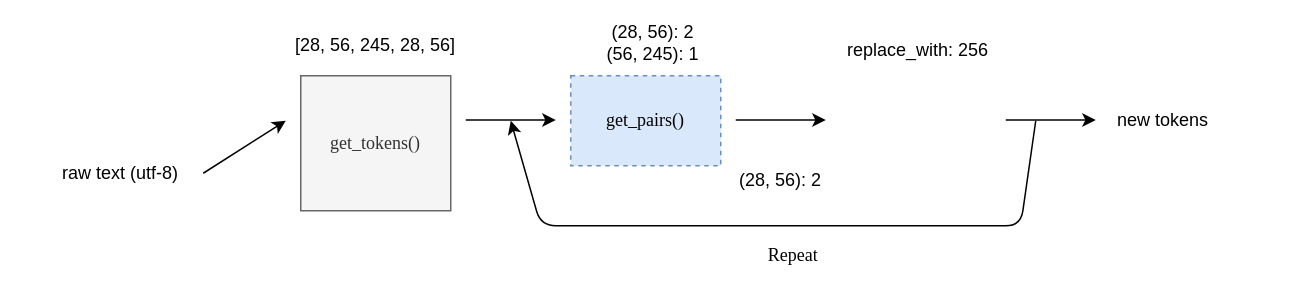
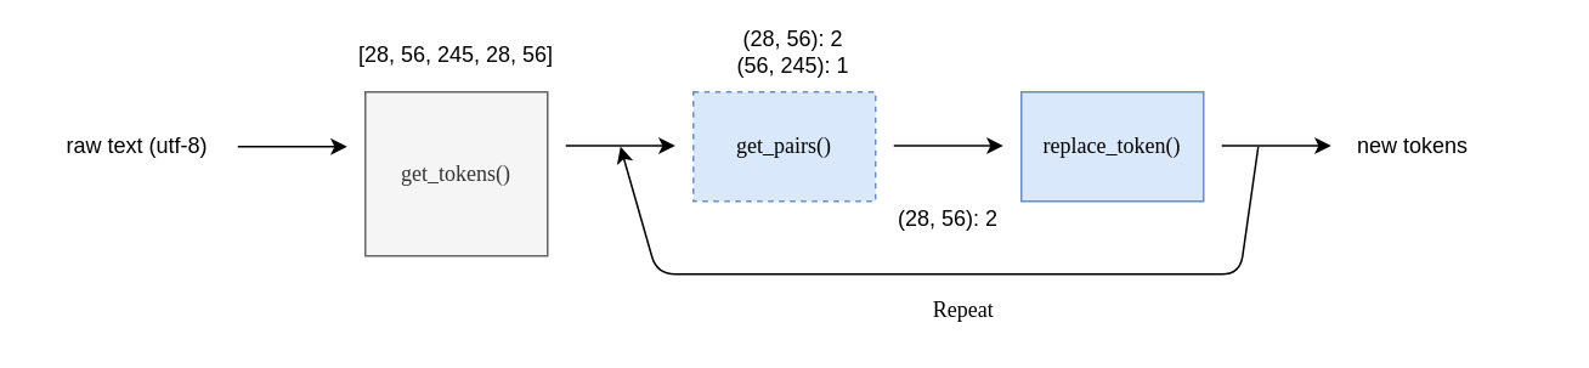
- <mxCell id="18" value="&amp;nbsp;replace_with: 256" style="text;html=1;strokeColor=none;fillColor=none;align=center;verticalAlign=middle;whiteSpace=wrap;rounded=0;" vertex="1" parent="3"><mxGeometry x="535" y="3" width="110" height="20" as="geometry" /></mxCell>
+ <mxCell id="12" value="&lt;font face=&quot;Comic Sans MS&quot;&gt;replace_token()&lt;/font&gt;" style="rounded=0;whiteSpace=wrap;html=1;fillColor=#dae8fc;strokeColor=#6c8ebf;" vertex="1" parent="3"><mxGeometry x="540" y="30" width="100" height="60" as="geometry" /></mxCell>
- <mxCell id="4" value="raw text (utf-8)" style="text;html=1;strokeColor=none;fillColor=none;align=center;verticalAlign=middle;whiteSpace=wrap;rounded=0;" vertex="1" parent="3"><mxGeometry x="5" y="85" width="110" height="20" as="geometry" /></mxCell>
+ <mxCell id="4" value="raw text (utf-8)" style="text;html=1;strokeColor=none;fillColor=none;align=center;verticalAlign=middle;whiteSpace=wrap;rounded=0;" vertex="1" parent="3"><mxGeometry y="50" width="110" height="20" as="geometry" /></mxCell>
